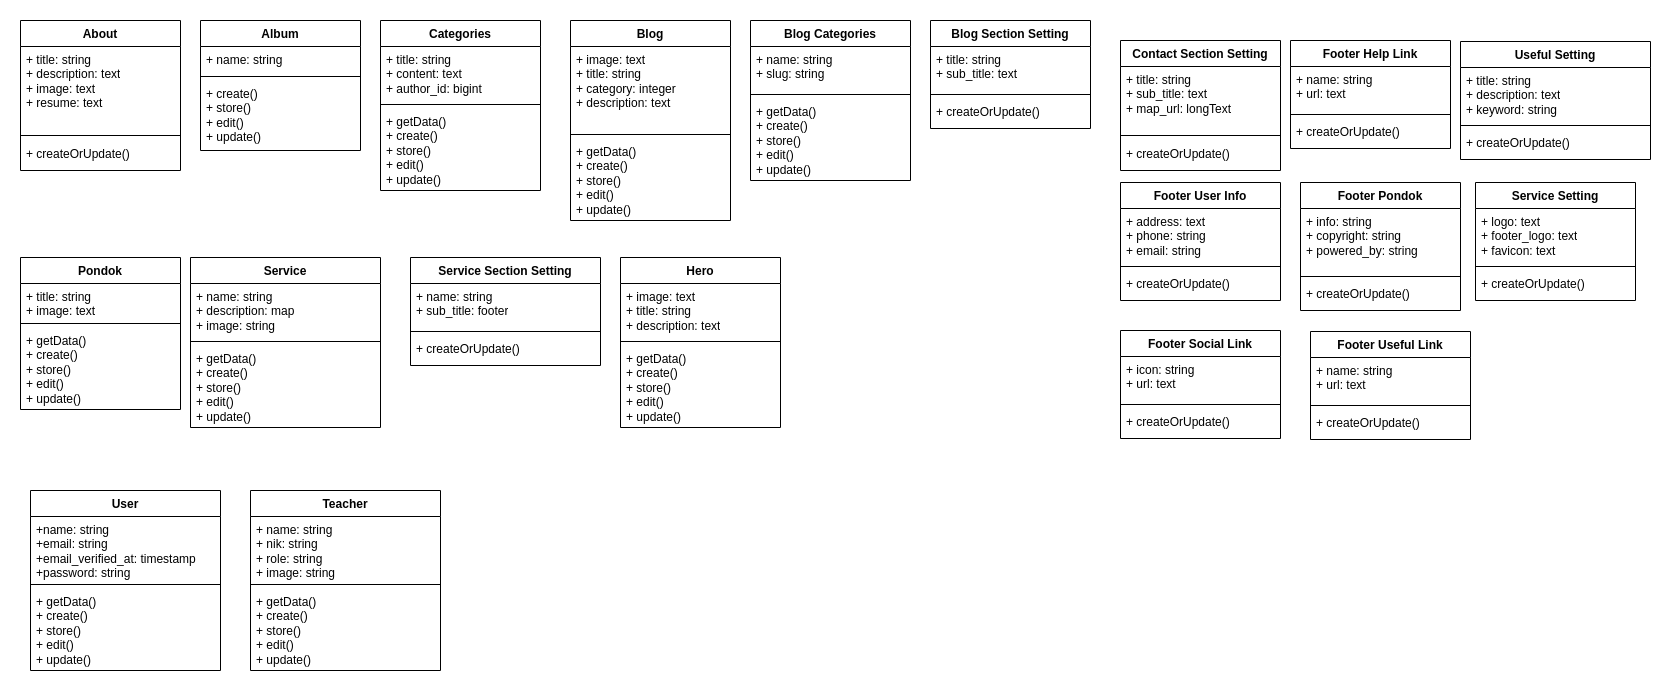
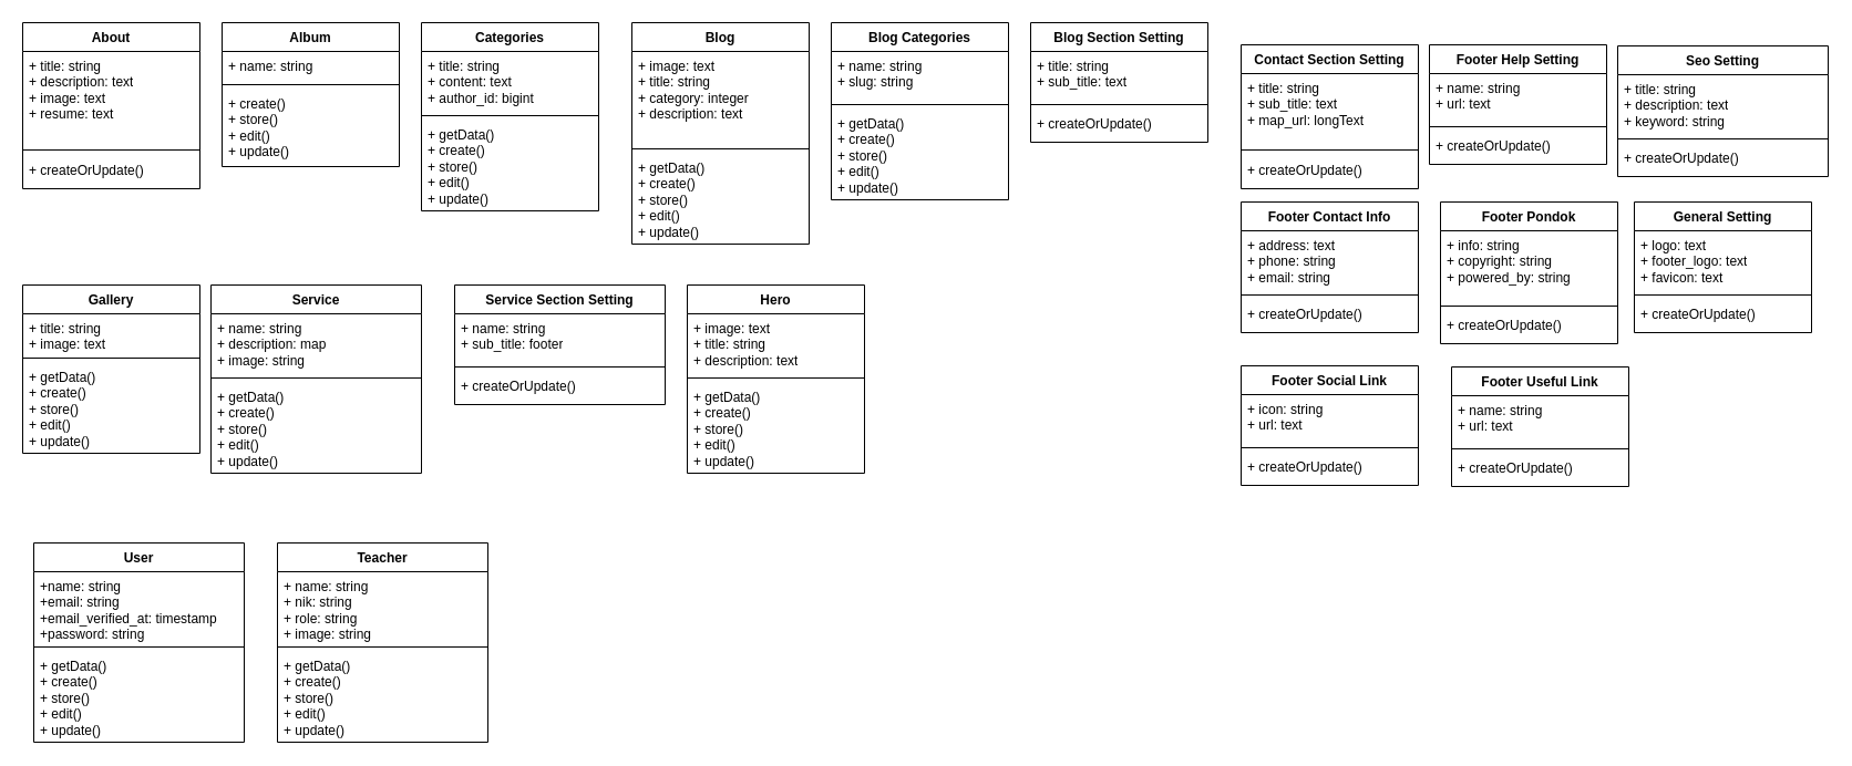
- <mxCell id="34" value="Footer Help Link" style="swimlane;fontStyle=1;align=center;verticalAlign=top;childLayout=stackLayout;horizontal=1;startSize=26;horizontalStack=0;resizeParent=1;resizeParentMax=0;resizeLast=0;collapsible=1;marginBottom=0;whiteSpace=wrap;html=1;" parent="1" vertex="1"><mxGeometry x="1290" y="40" width="160" height="108" as="geometry" /></mxCell>
+ <mxCell id="34" value="Footer Help Setting" style="swimlane;fontStyle=1;align=center;verticalAlign=top;childLayout=stackLayout;horizontal=1;startSize=26;horizontalStack=0;resizeParent=1;resizeParentMax=0;resizeLast=0;collapsible=1;marginBottom=0;whiteSpace=wrap;html=1;" parent="1" vertex="1"><mxGeometry x="1290" y="40" width="160" height="108" as="geometry" /></mxCell>
- <mxCell id="62" value="Useful Setting" style="swimlane;fontStyle=1;align=center;verticalAlign=top;childLayout=stackLayout;horizontal=1;startSize=26;horizontalStack=0;resizeParent=1;resizeParentMax=0;resizeLast=0;collapsible=1;marginBottom=0;whiteSpace=wrap;html=1;" parent="1" vertex="1"><mxGeometry x="1460" y="41" width="190" height="118" as="geometry" /></mxCell>
+ <mxCell id="62" value="Seo Setting" style="swimlane;fontStyle=1;align=center;verticalAlign=top;childLayout=stackLayout;horizontal=1;startSize=26;horizontalStack=0;resizeParent=1;resizeParentMax=0;resizeLast=0;collapsible=1;marginBottom=0;whiteSpace=wrap;html=1;" parent="1" vertex="1"><mxGeometry x="1460" y="41" width="190" height="118" as="geometry" /></mxCell>
- <mxCell id="30" value="Footer User Info" style="swimlane;fontStyle=1;align=center;verticalAlign=top;childLayout=stackLayout;horizontal=1;startSize=26;horizontalStack=0;resizeParent=1;resizeParentMax=0;resizeLast=0;collapsible=1;marginBottom=0;whiteSpace=wrap;html=1;" parent="1" vertex="1"><mxGeometry x="1120" y="182" width="160" height="118" as="geometry" /></mxCell>
+ <mxCell id="30" value="Footer Contact Info" style="swimlane;fontStyle=1;align=center;verticalAlign=top;childLayout=stackLayout;horizontal=1;startSize=26;horizontalStack=0;resizeParent=1;resizeParentMax=0;resizeLast=0;collapsible=1;marginBottom=0;whiteSpace=wrap;html=1;" parent="1" vertex="1"><mxGeometry x="1120" y="182" width="160" height="118" as="geometry" /></mxCell>
- <mxCell id="54" value="Service Setting" style="swimlane;fontStyle=1;align=center;verticalAlign=top;childLayout=stackLayout;horizontal=1;startSize=26;horizontalStack=0;resizeParent=1;resizeParentMax=0;resizeLast=0;collapsible=1;marginBottom=0;whiteSpace=wrap;html=1;" parent="1" vertex="1"><mxGeometry x="1475" y="182" width="160" height="118" as="geometry" /></mxCell>
+ <mxCell id="54" value="General Setting" style="swimlane;fontStyle=1;align=center;verticalAlign=top;childLayout=stackLayout;horizontal=1;startSize=26;horizontalStack=0;resizeParent=1;resizeParentMax=0;resizeLast=0;collapsible=1;marginBottom=0;whiteSpace=wrap;html=1;" parent="1" vertex="1"><mxGeometry x="1475" y="182" width="160" height="118" as="geometry" /></mxCell>
- <mxCell id="50" value="Pondok" style="swimlane;fontStyle=1;align=center;verticalAlign=top;childLayout=stackLayout;horizontal=1;startSize=26;horizontalStack=0;resizeParent=1;resizeParentMax=0;resizeLast=0;collapsible=1;marginBottom=0;whiteSpace=wrap;html=1;" parent="1" vertex="1"><mxGeometry x="20" y="257" width="160" height="152" as="geometry" /></mxCell>
+ <mxCell id="50" value="Gallery" style="swimlane;fontStyle=1;align=center;verticalAlign=top;childLayout=stackLayout;horizontal=1;startSize=26;horizontalStack=0;resizeParent=1;resizeParentMax=0;resizeLast=0;collapsible=1;marginBottom=0;whiteSpace=wrap;html=1;" parent="1" vertex="1"><mxGeometry x="20" y="257" width="160" height="152" as="geometry" /></mxCell>
